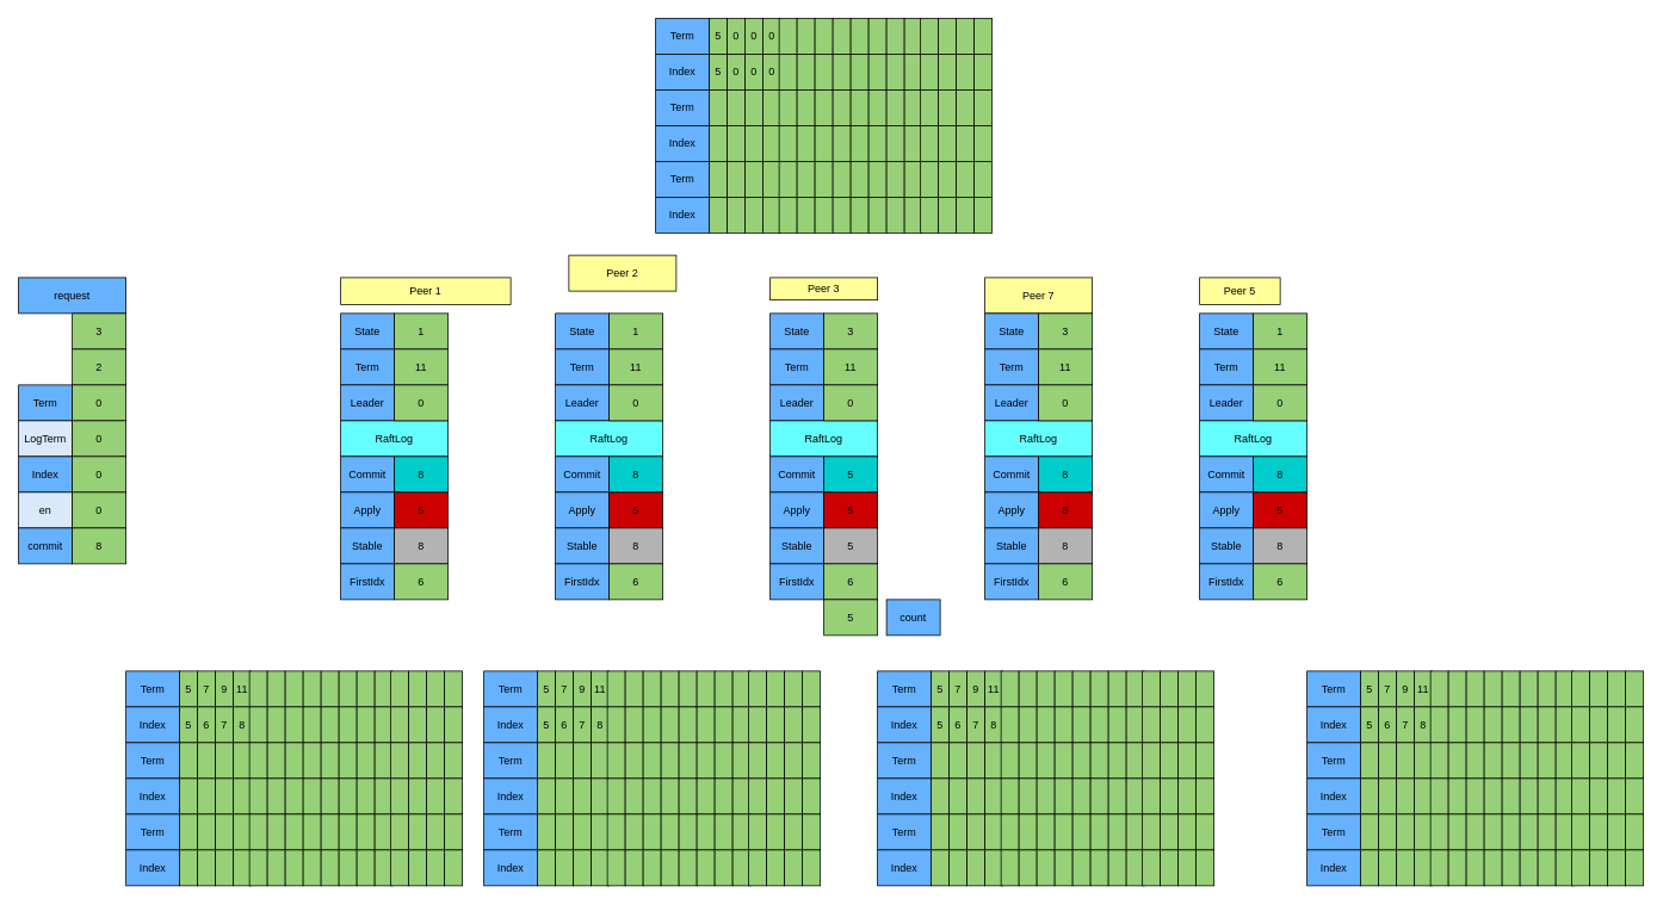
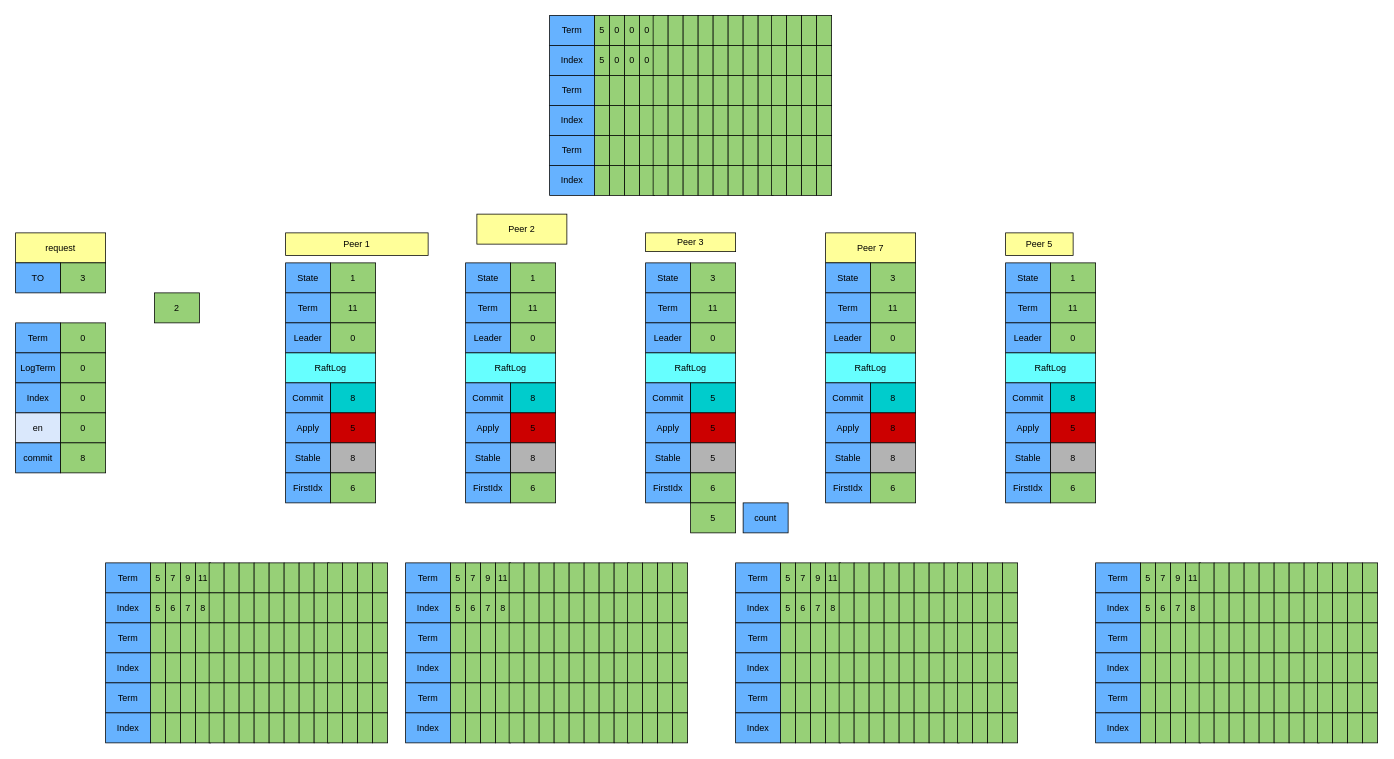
- <mxCell id="591" value="request" style="rounded=0;whiteSpace=wrap;html=1;fillColor=#66b2ff;" vertex="1" parent="1"><mxGeometry x="20" y="310" width="120" height="40" as="geometry" /></mxCell>
+ <mxCell id="591" value="request" style="rounded=0;whiteSpace=wrap;html=1;fillColor=#FFFF99;" vertex="1" parent="1"><mxGeometry x="20" y="310" width="120" height="40" as="geometry" /></mxCell>
+ <mxCell id="592" value="TO" style="rounded=0;whiteSpace=wrap;html=1;fillColor=#66B2FF;" vertex="1" parent="1"><mxGeometry x="20" y="350" width="60" height="40" as="geometry" /></mxCell>
- <mxCell id="595" value="2" style="rounded=0;whiteSpace=wrap;html=1;fillColor=#97D077;" vertex="1" parent="1"><mxGeometry x="80" y="390" width="60" height="40" as="geometry" /></mxCell>
+ <mxCell id="595" value="2" style="rounded=0;whiteSpace=wrap;html=1;fillColor=#97D077;" vertex="1" parent="1"><mxGeometry x="205" y="390" width="60" height="40" as="geometry" /></mxCell>
- <mxCell id="597" value="LogTerm" style="rounded=0;whiteSpace=wrap;html=1;fillColor=#dae8fc;" vertex="1" parent="1"><mxGeometry x="20" y="470" width="60" height="40" as="geometry" /></mxCell>
+ <mxCell id="597" value="LogTerm" style="rounded=0;whiteSpace=wrap;html=1;fillColor=#66B2FF;" vertex="1" parent="1"><mxGeometry x="20" y="470" width="60" height="40" as="geometry" /></mxCell>
